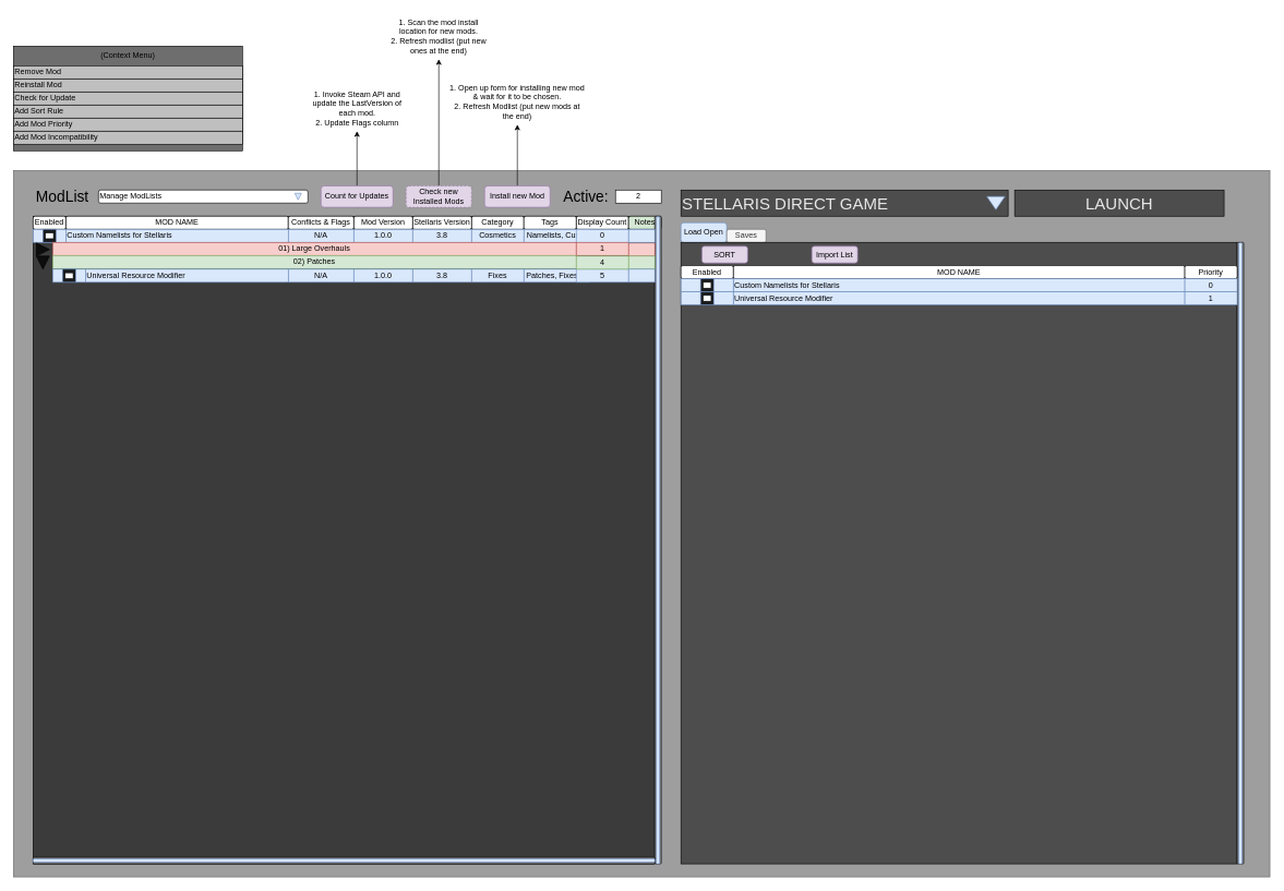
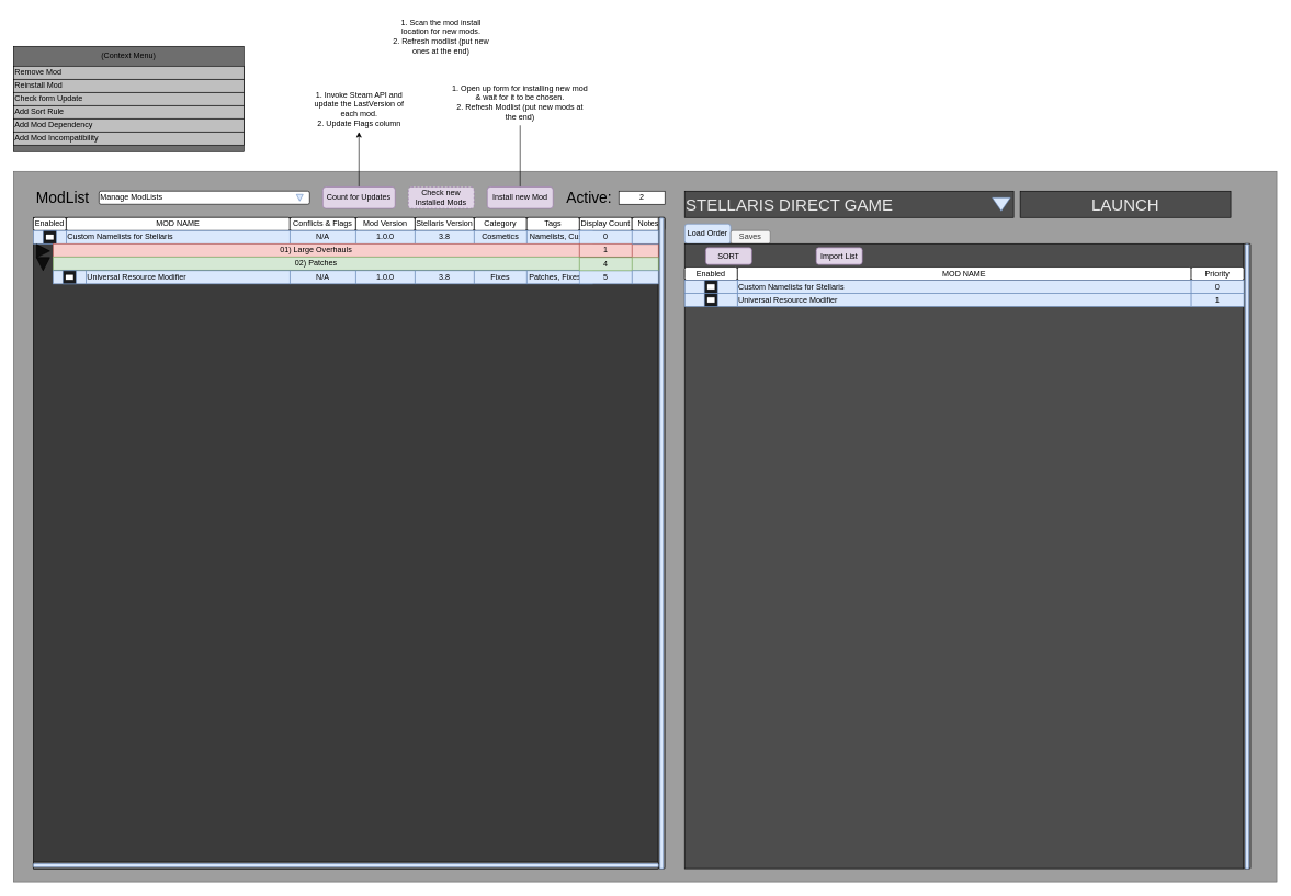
- <mxCell id="79" style="edgeStyle=orthogonalEdgeStyle;rounded=0;orthogonalLoop=1;jettySize=auto;html=1;exitX=0.5;exitY=0;exitDx=0;exitDy=0;entryX=0.5;entryY=1;entryDx=0;entryDy=0;" edge="1" parent="1" source="80" target="88"><mxGeometry relative="1" as="geometry"><mxPoint x="760" y="180" as="targetPoint" /></mxGeometry></mxCell>
- <mxCell id="84" value="Check for Update" style="rounded=0;whiteSpace=wrap;html=1;align=left;fillColor=#BFBFBF;" vertex="1" parent="1"><mxGeometry x="20" width="350" height="20" as="geometry" y="140" /></mxCell>
+ <mxCell id="84" value="Check form Update" style="rounded=0;whiteSpace=wrap;html=1;align=left;fillColor=#BFBFBF;" vertex="1" parent="1"><mxGeometry x="20" width="350" height="20" as="geometry" y="140" /></mxCell>
- <mxCell id="86" value="Add Mod Priority" style="rounded=0;whiteSpace=wrap;html=1;align=left;fillColor=#BFBFBF;" vertex="1" parent="1"><mxGeometry x="20" y="180" width="350" height="20" as="geometry" /></mxCell>
+ <mxCell id="86" value="Add Mod Dependency" style="rounded=0;whiteSpace=wrap;html=1;align=left;fillColor=#BFBFBF;" vertex="1" parent="1"><mxGeometry x="20" y="180" width="350" height="20" as="geometry" /></mxCell>
- <mxCell id="75" style="edgeStyle=orthogonalEdgeStyle;rounded=0;orthogonalLoop=1;jettySize=auto;html=1;exitX=0.5;exitY=0;exitDx=0;exitDy=0;entryX=0.5;entryY=1;entryDx=0;entryDy=0;" edge="1" parent="1" source="76" target="90"><mxGeometry relative="1" as="geometry"><mxPoint x="789.857" y="180" as="targetPoint" /></mxGeometry></mxCell>
+ <mxCell id="75" style="edgeStyle=orthogonalEdgeStyle;rounded=0;orthogonalLoop=1;jettySize=auto;html=1;exitX=0.5;exitY=0;exitDx=0;exitDy=0;entryX=0.5;entryY=1;entryDx=0;entryDy=0;endArrow=none;" edge="1" parent="1" source="76" target="90"><mxGeometry relative="1" as="geometry"><mxPoint x="789.857" y="180" as="targetPoint" /></mxGeometry></mxCell>
- <mxCell id="65" value="Notes" style="rounded=1;whiteSpace=wrap;html=1;fillColor=#d5e8d4;" vertex="1" parent="1"><mxGeometry x="960" y="330" width="50" height="20" as="geometry" /></mxCell>
+ <mxCell id="65" value="Notes" style="rounded=1;whiteSpace=wrap;html=1;" vertex="1" parent="1"><mxGeometry x="960" y="330" width="50" height="20" as="geometry" /></mxCell>
- <mxCell id="46" value="Load Open" style="rounded=1;whiteSpace=wrap;html=1;fillColor=#dae8fc;strokeColor=#6c8ebf;" vertex="1" parent="1"><mxGeometry x="1040" y="340" width="70" height="30" as="geometry" /></mxCell>
+ <mxCell id="46" value="Load Order" style="rounded=1;whiteSpace=wrap;html=1;fillColor=#dae8fc;strokeColor=#6c8ebf;" vertex="1" parent="1"><mxGeometry x="1040" y="340" width="70" height="30" as="geometry" /></mxCell>
